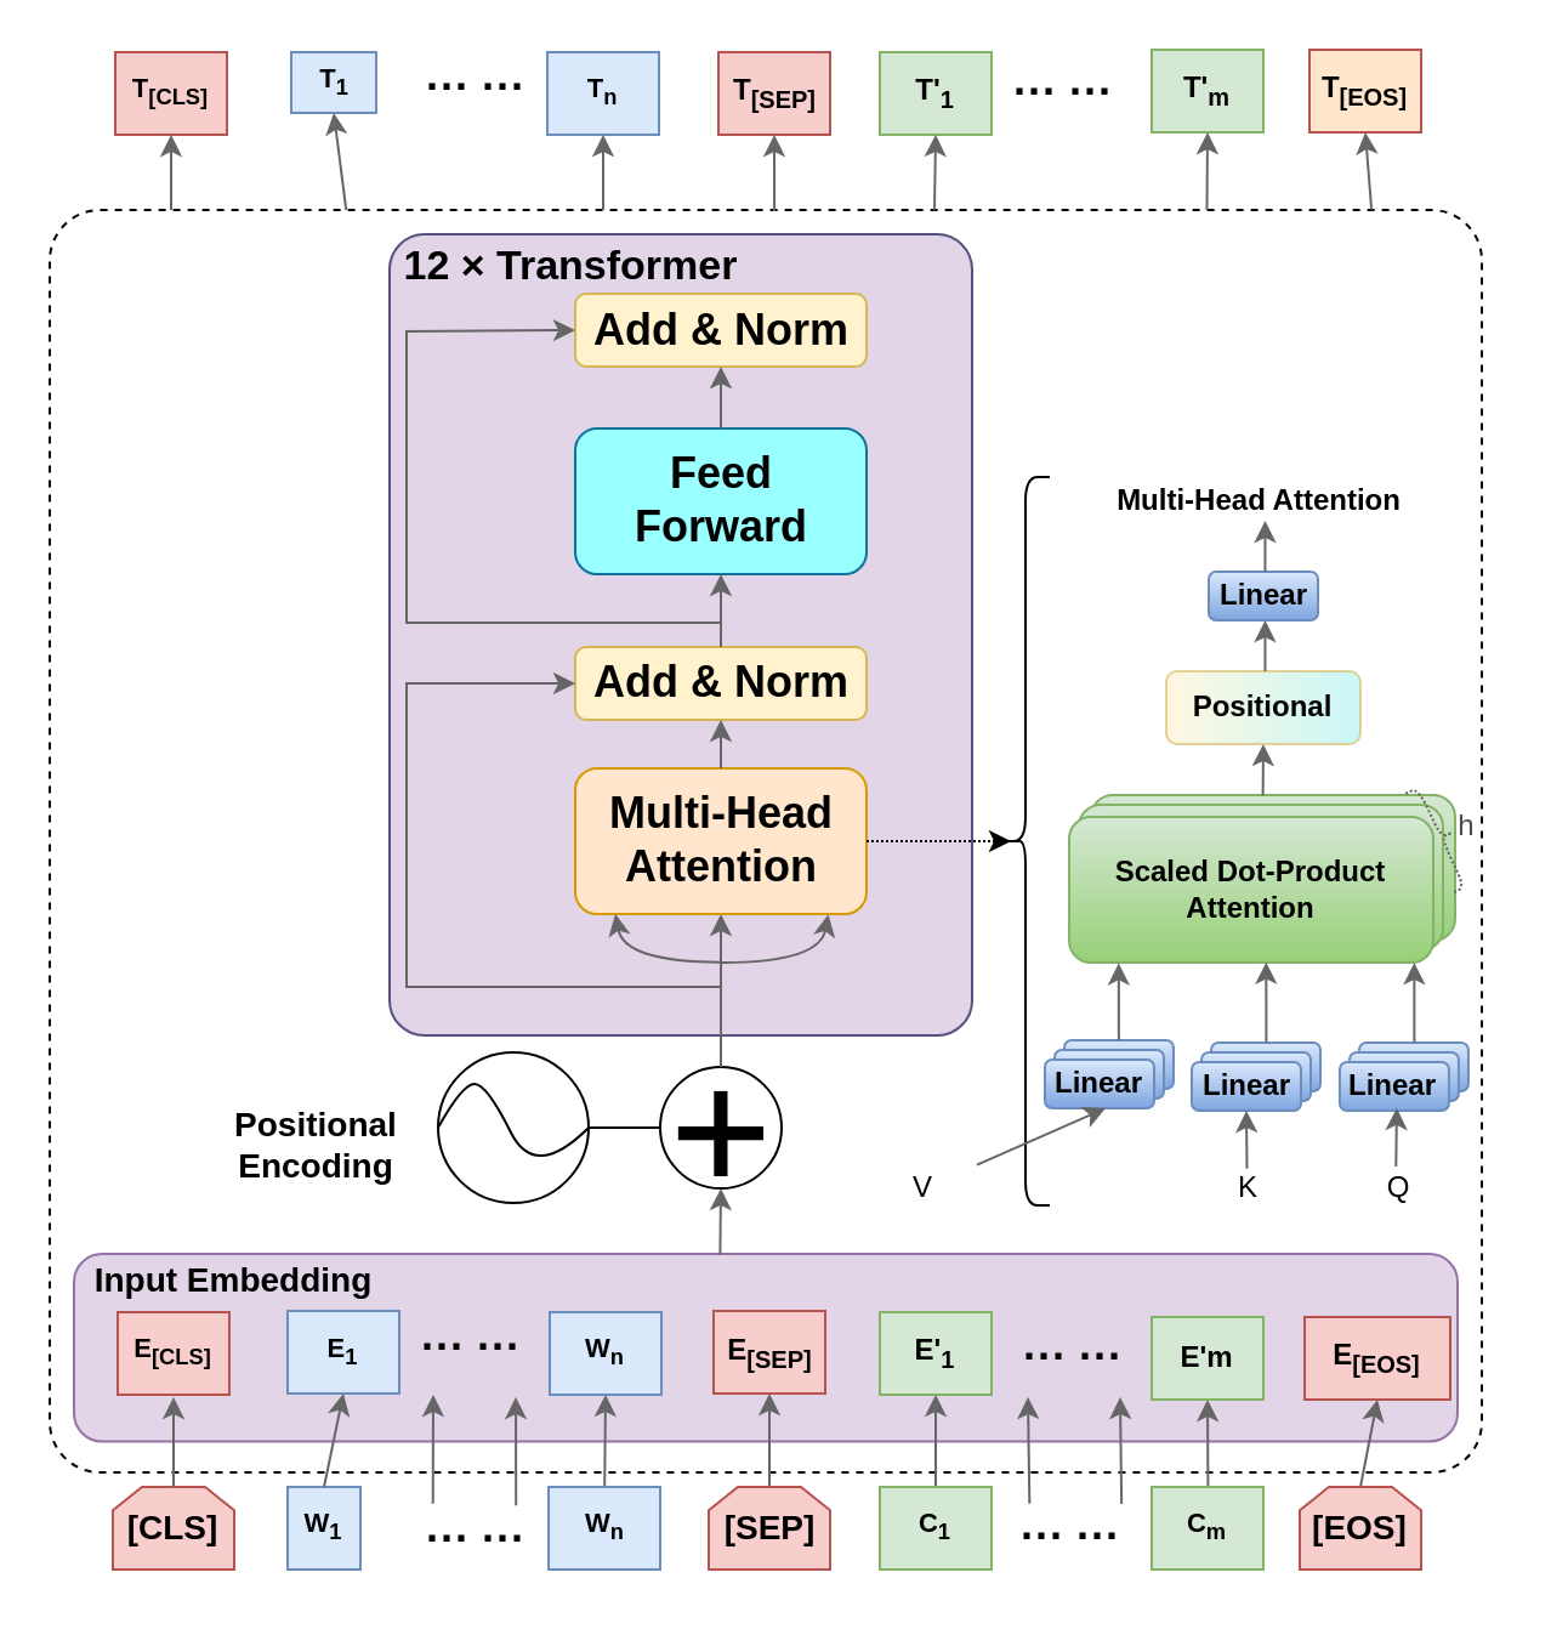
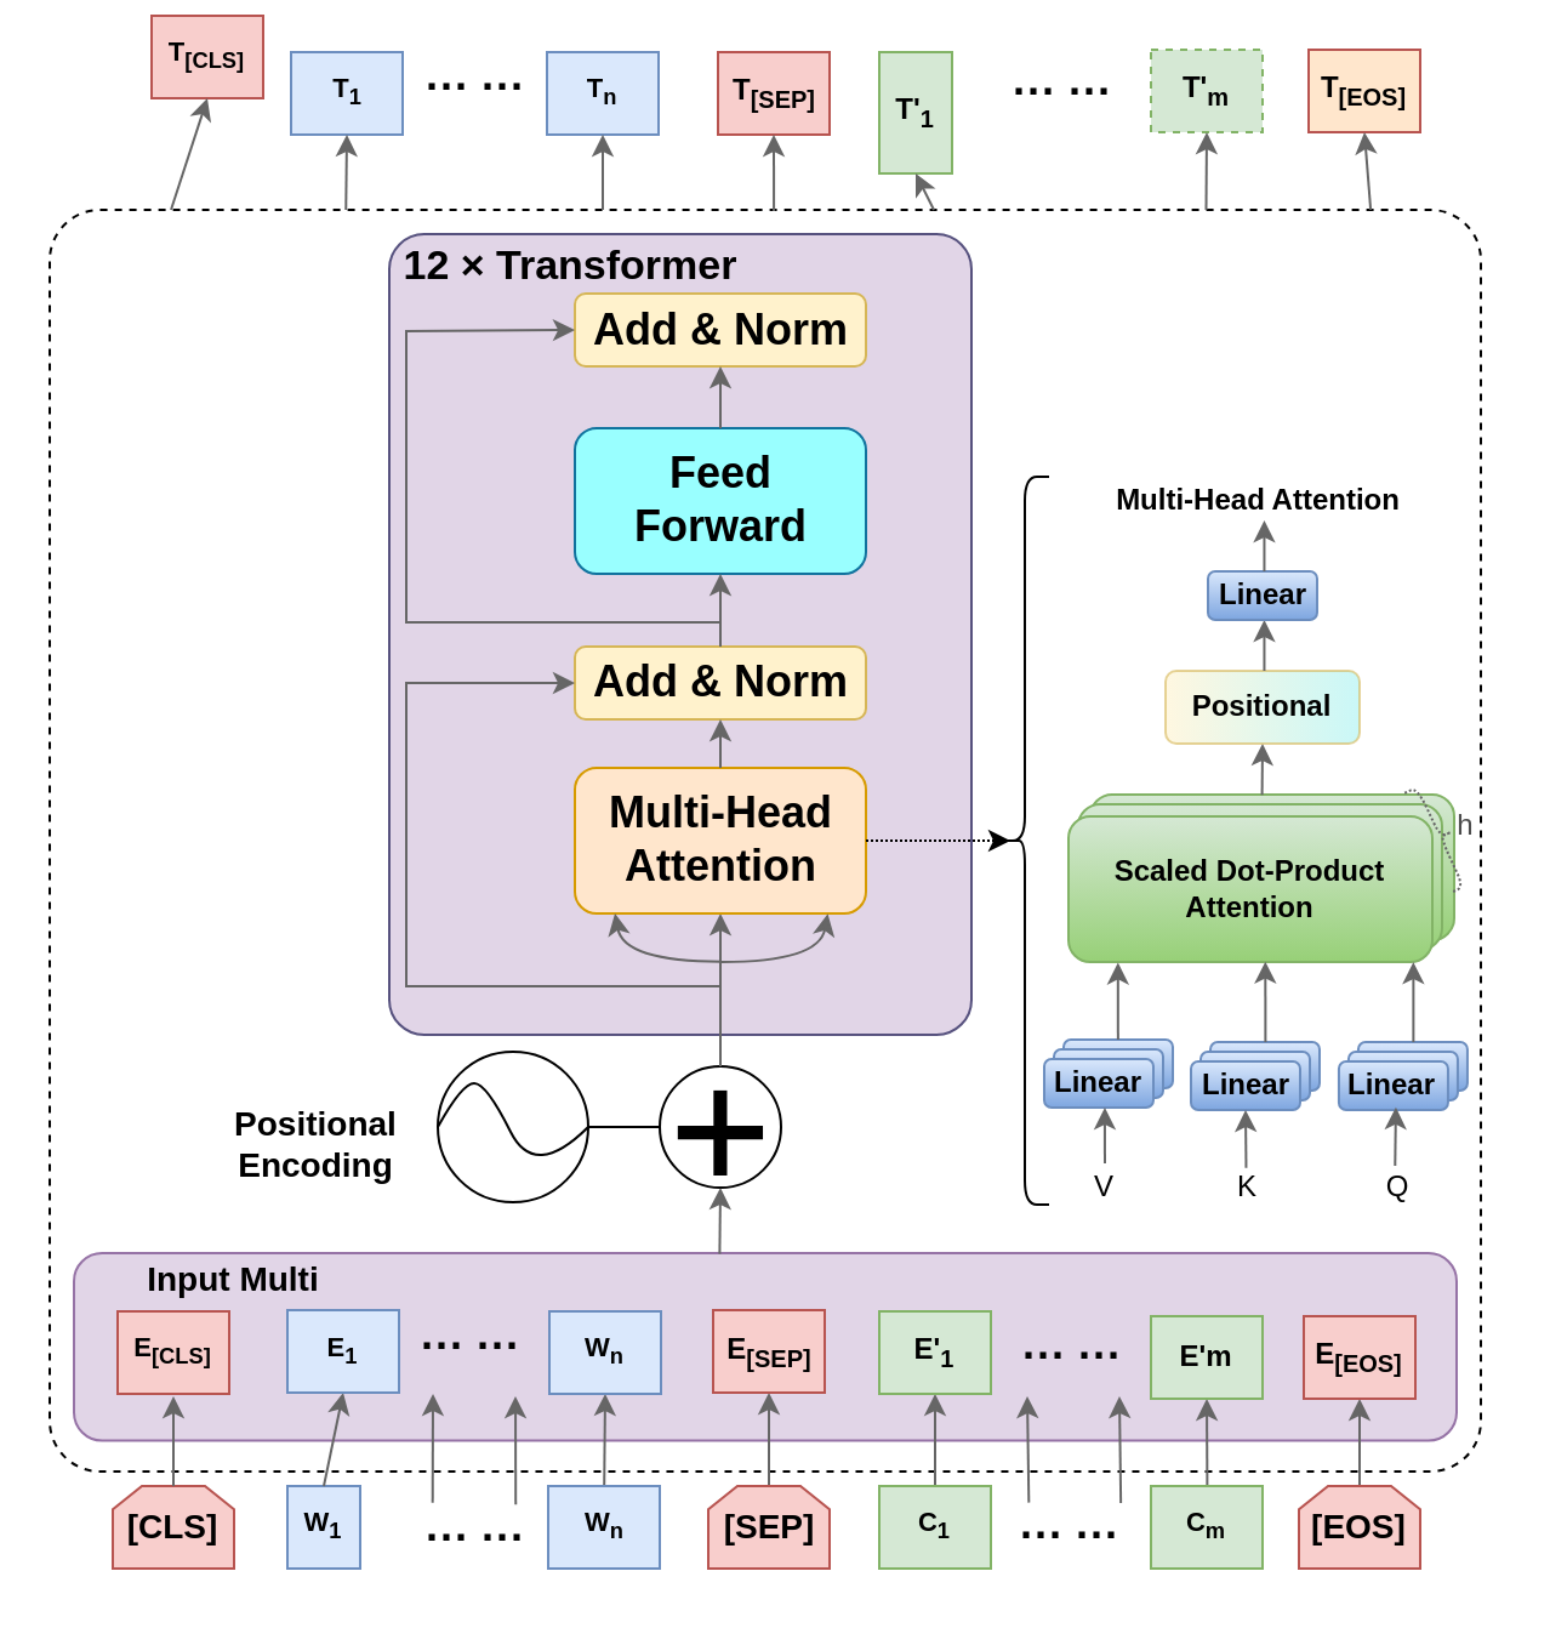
- <mxCell id="56" value="&lt;b&gt;T&lt;sub style=&quot;border-color: var(--border-color);&quot;&gt;1&lt;/sub&gt;&lt;/b&gt;" style="rounded=0;whiteSpace=wrap;html=1;fontFamily=Helvetica;fontSize=11;fillColor=#dae8fc;strokeColor=#6c8ebf;" parent="1" vertex="1"><mxGeometry x="119.5" y="21" width="35" height="25" as="geometry" /></mxCell>
+ <mxCell id="56" value="&lt;b&gt;T&lt;sub style=&quot;border-color: var(--border-color);&quot;&gt;1&lt;/sub&gt;&lt;/b&gt;" style="rounded=0;whiteSpace=wrap;html=1;fontFamily=Helvetica;fontSize=11;fillColor=#dae8fc;strokeColor=#6c8ebf;" parent="1" vertex="1"><mxGeometry x="119.5" y="21" width="46" height="34" as="geometry" /></mxCell>
- <mxCell id="62" value="&lt;b style=&quot;border-color: var(--border-color); font-size: 12px;&quot;&gt;T'&lt;sub style=&quot;border-color: var(--border-color);&quot;&gt;m&lt;/sub&gt;&lt;/b&gt;" style="rounded=0;whiteSpace=wrap;html=1;fontFamily=Helvetica;fontSize=11;fillColor=#d5e8d4;strokeColor=#82b366;" parent="1" vertex="1"><mxGeometry x="474" y="20" width="46" height="34" as="geometry" /></mxCell>
+ <mxCell id="62" value="&lt;b style=&quot;border-color: var(--border-color); font-size: 12px;&quot;&gt;T'&lt;sub style=&quot;border-color: var(--border-color);&quot;&gt;m&lt;/sub&gt;&lt;/b&gt;" style="rounded=0;whiteSpace=wrap;html=1;fontFamily=Helvetica;fontSize=11;fillColor=#d5e8d4;strokeColor=#82b366;dashed=1;" parent="1" vertex="1"><mxGeometry x="474" y="20" width="46" height="34" as="geometry" /></mxCell>
- <mxCell id="54" value="&lt;b&gt;T&lt;sub&gt;[CLS]&lt;/sub&gt;&lt;/b&gt;" style="rounded=0;whiteSpace=wrap;html=1;fontFamily=Helvetica;fontSize=11;fillColor=#f8cecc;strokeColor=#b85450;" parent="1" vertex="1"><mxGeometry x="47" y="21" width="46" height="34" as="geometry" /></mxCell>
+ <mxCell id="54" value="&lt;b&gt;T&lt;sub&gt;[CLS]&lt;/sub&gt;&lt;/b&gt;" style="rounded=0;whiteSpace=wrap;html=1;fontFamily=Helvetica;fontSize=11;fillColor=#f8cecc;strokeColor=#b85450;" parent="1" vertex="1"><mxGeometry x="62" y="6" width="46" height="34" as="geometry" /></mxCell>
- <mxCell id="61" value="&lt;b style=&quot;border-color: var(--border-color); font-size: 12px;&quot;&gt;T'&lt;sub style=&quot;border-color: var(--border-color);&quot;&gt;1&lt;/sub&gt;&lt;/b&gt;" style="rounded=0;whiteSpace=wrap;html=1;fontFamily=Helvetica;fontSize=11;fillColor=#d5e8d4;strokeColor=#82b366;" parent="1" vertex="1"><mxGeometry x="362" y="21" width="46" height="34" as="geometry" /></mxCell>
+ <mxCell id="61" value="&lt;b style=&quot;border-color: var(--border-color); font-size: 12px;&quot;&gt;T'&lt;sub style=&quot;border-color: var(--border-color);&quot;&gt;1&lt;/sub&gt;&lt;/b&gt;" style="rounded=0;whiteSpace=wrap;html=1;fontFamily=Helvetica;fontSize=11;fillColor=#d5e8d4;strokeColor=#82b366;" parent="1" vertex="1"><mxGeometry x="362" y="21" width="30" height="50" as="geometry" /></mxCell>
- <mxCell id="77" value="V" style="text;html=1;strokeColor=none;fillColor=none;align=center;verticalAlign=middle;whiteSpace=wrap;rounded=0;" parent="1" vertex="1"><mxGeometry x="358" y="479" width="44" height="20" as="geometry" /></mxCell>
+ <mxCell id="77" value="V" style="text;html=1;strokeColor=none;fillColor=none;align=center;verticalAlign=middle;whiteSpace=wrap;rounded=0;" parent="1" vertex="1"><mxGeometry x="433" y="479" width="44" height="20" as="geometry" /></mxCell>
- <mxCell id="7" value="&lt;b&gt;&lt;font style=&quot;font-size: 14px;&quot;&gt;Input Embedding&lt;/font&gt;&lt;/b&gt;" style="text;html=1;strokeColor=none;fillColor=none;align=center;verticalAlign=middle;whiteSpace=wrap;rounded=0;fontColor=#000000;" parent="1" vertex="1"><mxGeometry x="25.5" y="512" width="140" height="30" as="geometry" /></mxCell>
+ <mxCell id="7" value="&lt;b&gt;&lt;font style=&quot;font-size: 14px;&quot;&gt;Input Multi&lt;/font&gt;&lt;/b&gt;" style="text;html=1;strokeColor=none;fillColor=none;align=center;verticalAlign=middle;whiteSpace=wrap;rounded=0;fontColor=#000000;" parent="1" vertex="1"><mxGeometry x="25.5" y="512" width="140" height="30" as="geometry" /></mxCell>
- <mxCell id="40" value="&lt;b style=&quot;border-color: var(--border-color); font-size: 12px;&quot;&gt;E&lt;sub style=&quot;border-color: var(--border-color);&quot;&gt;[EOS]&lt;/sub&gt;&lt;/b&gt;" style="rounded=0;whiteSpace=wrap;html=1;fontFamily=Helvetica;fontSize=11;fillColor=#f8cecc;strokeColor=#b85450;" parent="1" vertex="1"><mxGeometry x="537" y="542" width="60" height="34" as="geometry" /></mxCell>
+ <mxCell id="40" value="&lt;b style=&quot;border-color: var(--border-color); font-size: 12px;&quot;&gt;E&lt;sub style=&quot;border-color: var(--border-color);&quot;&gt;[EOS]&lt;/sub&gt;&lt;/b&gt;" style="rounded=0;whiteSpace=wrap;html=1;fontFamily=Helvetica;fontSize=11;fillColor=#f8cecc;strokeColor=#b85450;" parent="1" vertex="1"><mxGeometry x="537" y="542" width="46" height="34" as="geometry" /></mxCell>
